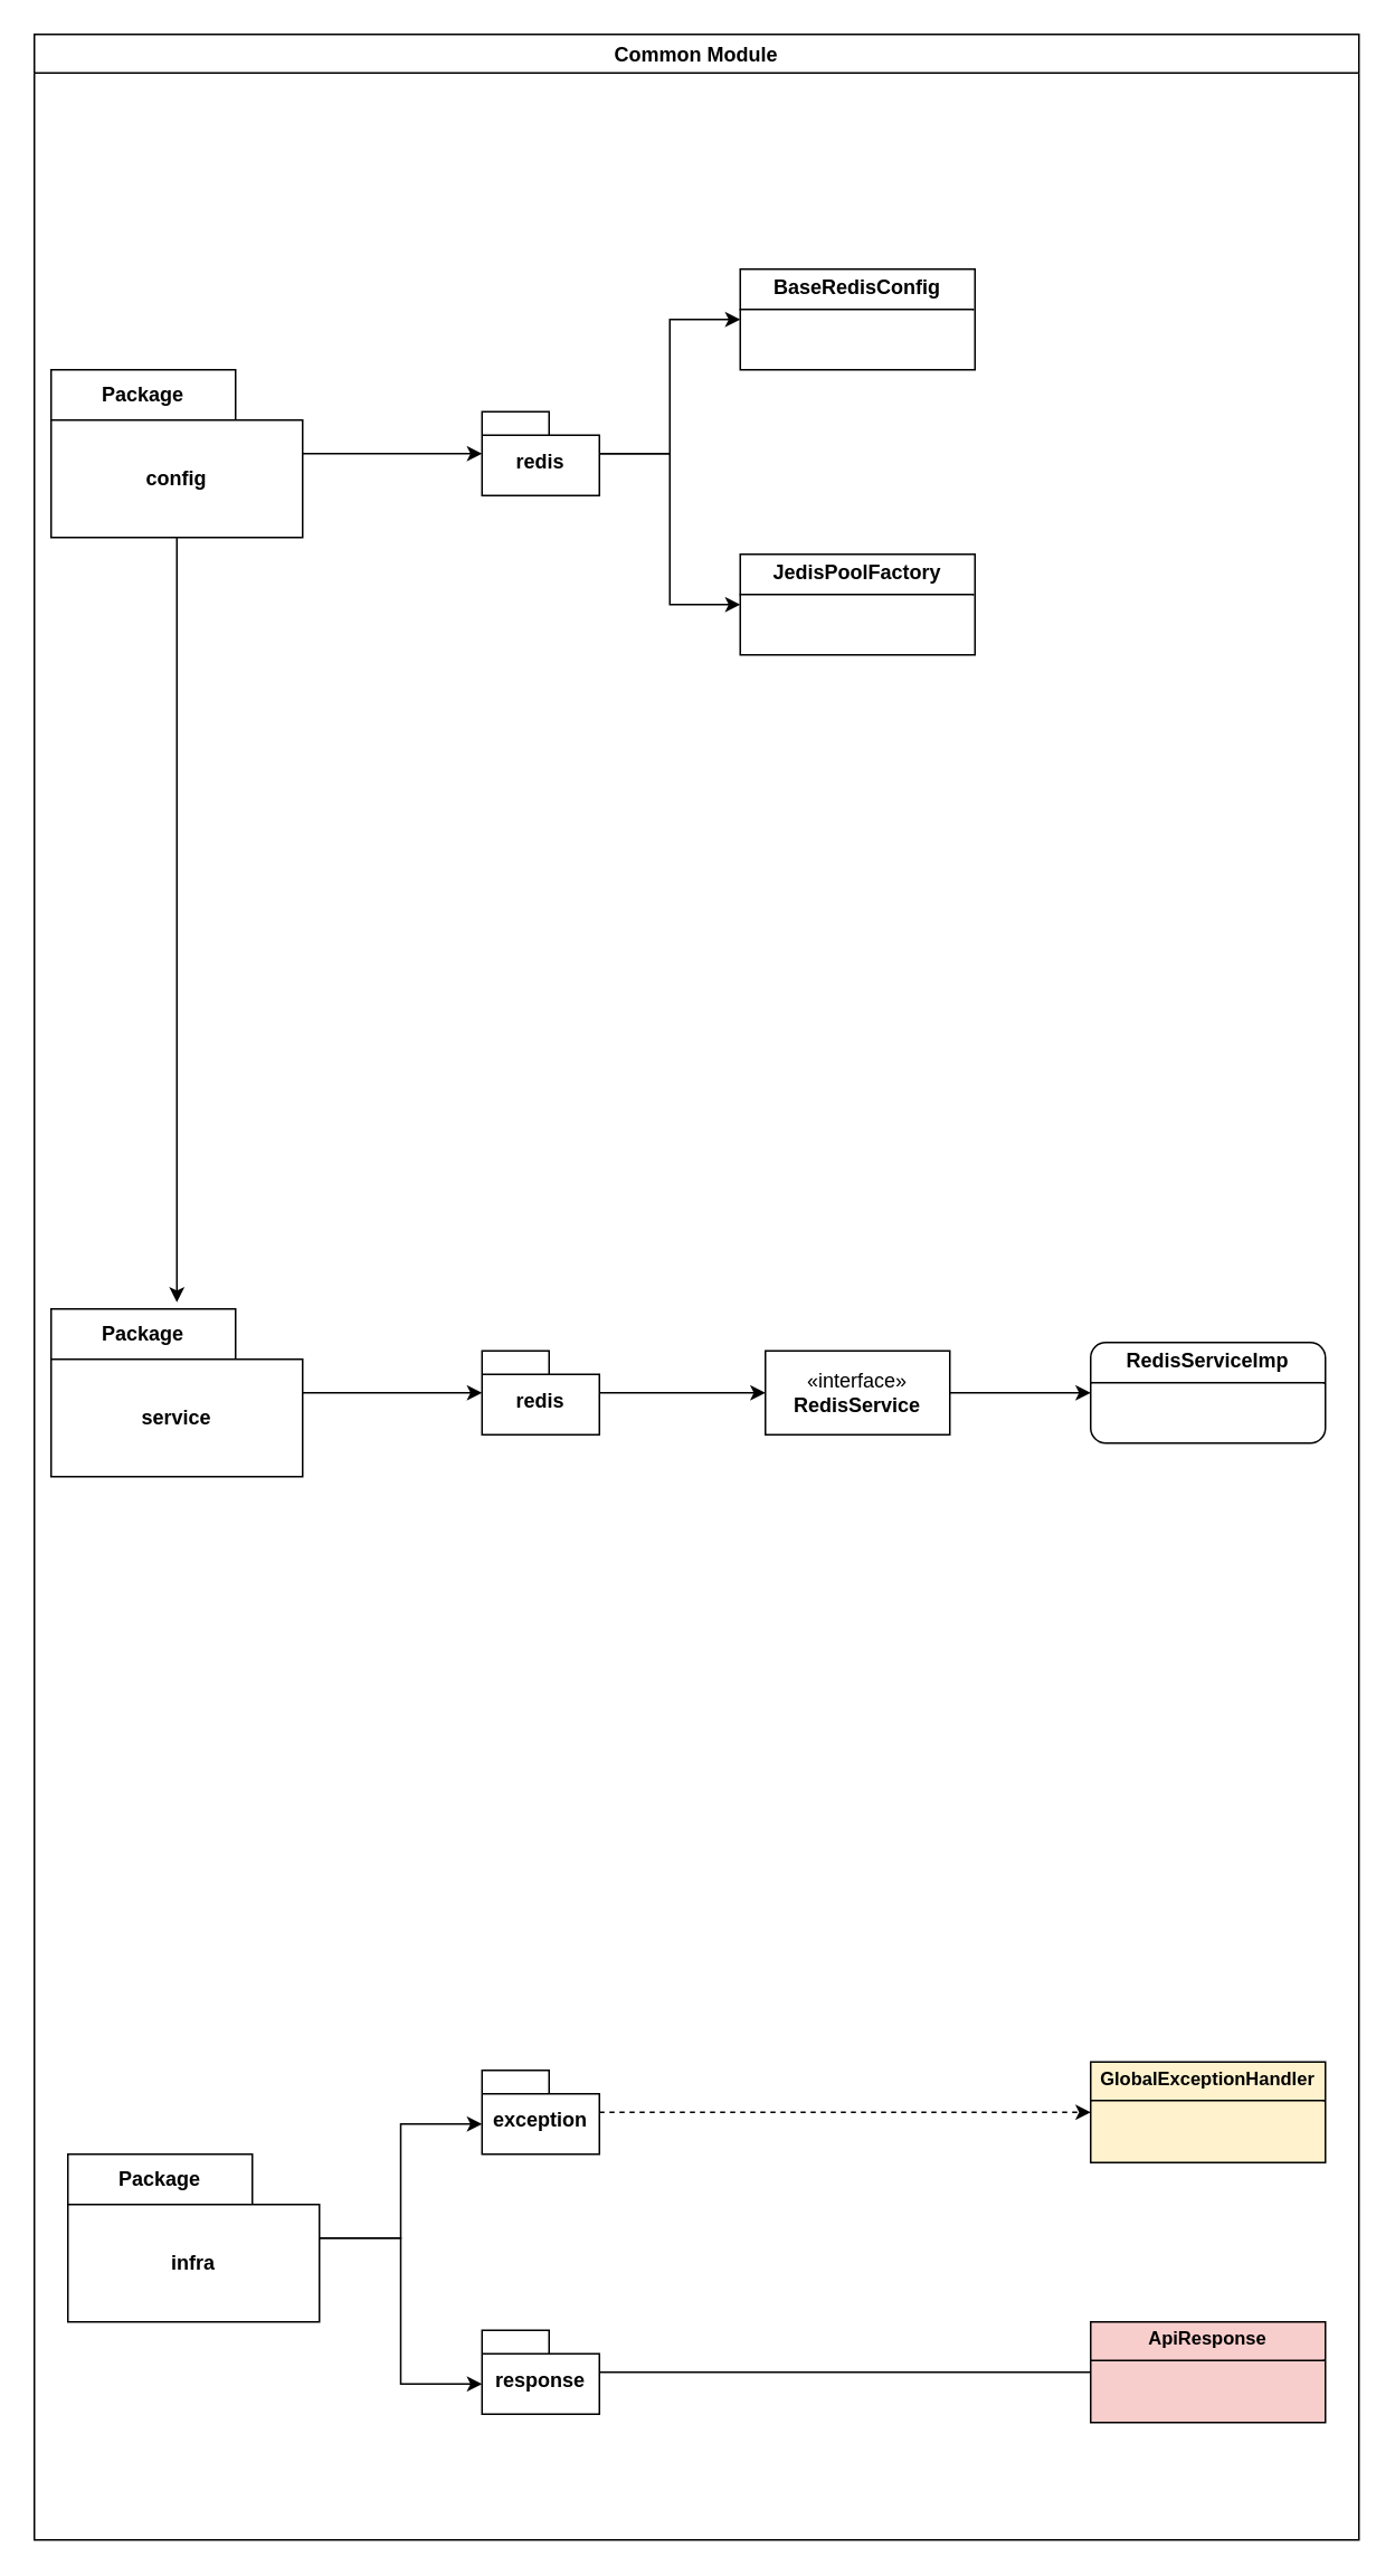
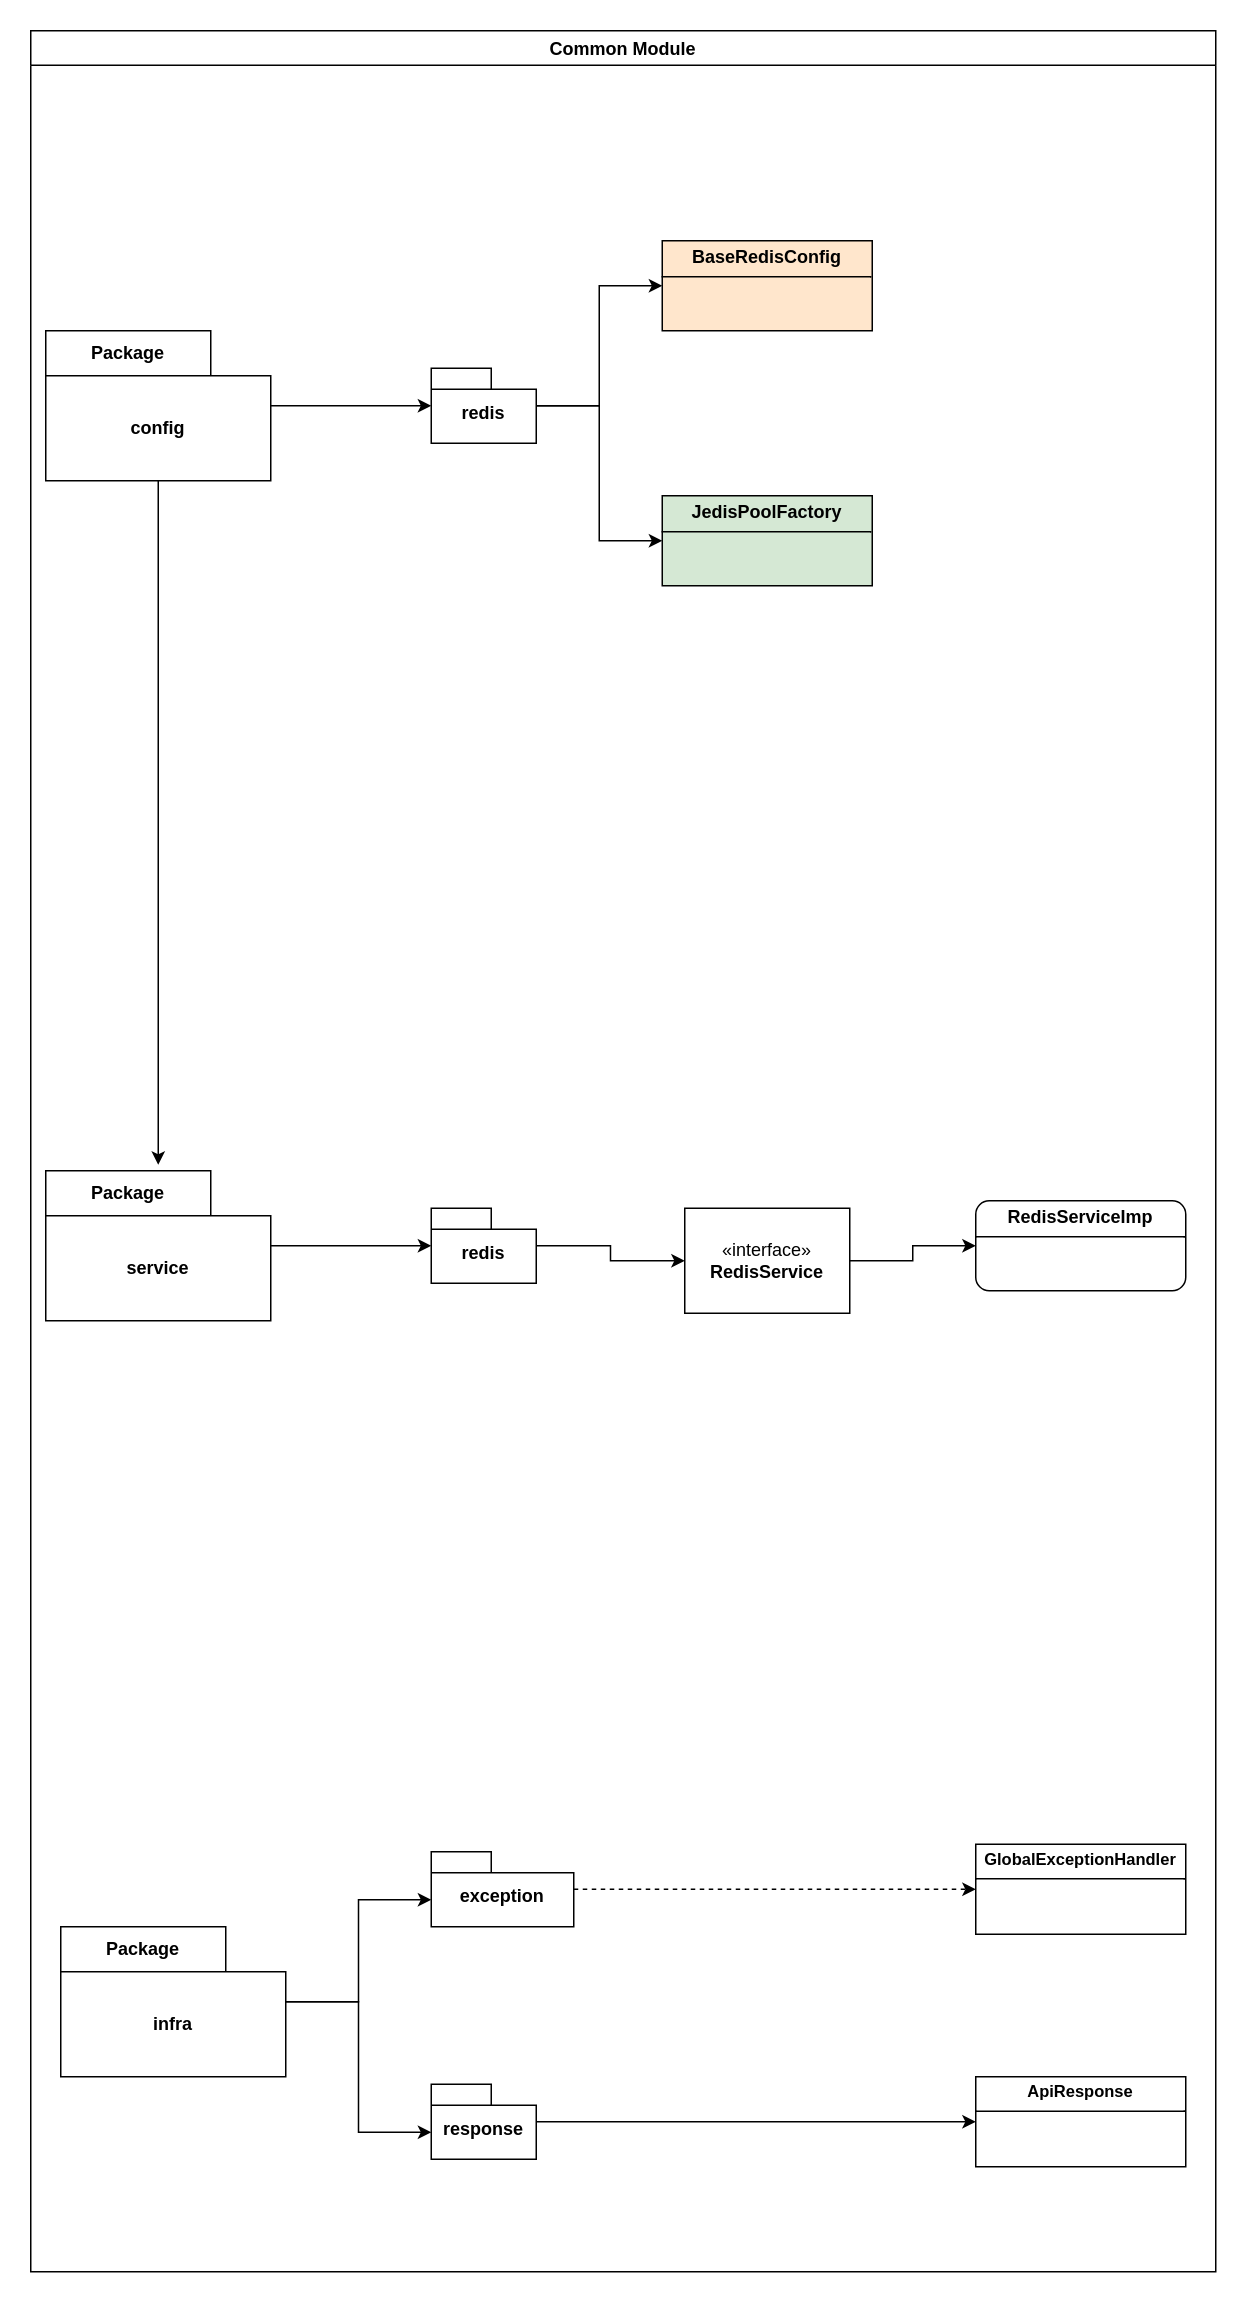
- <mxCell id="13" value="&lt;p style=&quot;margin:0px;margin-top:4px;text-align:center;&quot;&gt;&lt;b&gt;BaseRedisConfig&lt;/b&gt;&lt;/p&gt;&lt;hr size=&quot;1&quot; style=&quot;border-style:solid;&quot;&gt;&lt;div style=&quot;height:2px;&quot;&gt;&lt;/div&gt;" style="verticalAlign=top;align=left;overflow=fill;html=1;whiteSpace=wrap;" vertex="1" parent="2"><mxGeometry x="421" y="140" width="140" height="60" as="geometry" /></mxCell>
+ <mxCell id="13" value="&lt;p style=&quot;margin:0px;margin-top:4px;text-align:center;&quot;&gt;&lt;b&gt;BaseRedisConfig&lt;/b&gt;&lt;/p&gt;&lt;hr size=&quot;1&quot; style=&quot;border-style:solid;&quot;&gt;&lt;div style=&quot;height:2px;&quot;&gt;&lt;/div&gt;" style="verticalAlign=top;align=left;overflow=fill;html=1;whiteSpace=wrap;fillColor=#ffe6cc;" vertex="1" parent="2"><mxGeometry x="421" y="140" width="140" height="60" as="geometry" /></mxCell>
- <mxCell id="14" value="&lt;p style=&quot;margin:0px;margin-top:4px;text-align:center;&quot;&gt;&lt;b&gt;JedisPoolFactory&lt;/b&gt;&lt;/p&gt;&lt;hr size=&quot;1&quot; style=&quot;border-style:solid;&quot;&gt;&lt;div style=&quot;height:2px;&quot;&gt;&lt;/div&gt;" style="verticalAlign=top;align=left;overflow=fill;html=1;whiteSpace=wrap;" vertex="1" parent="2"><mxGeometry x="421" y="310" width="140" height="60" as="geometry" /></mxCell>
+ <mxCell id="14" value="&lt;p style=&quot;margin:0px;margin-top:4px;text-align:center;&quot;&gt;&lt;b&gt;JedisPoolFactory&lt;/b&gt;&lt;/p&gt;&lt;hr size=&quot;1&quot; style=&quot;border-style:solid;&quot;&gt;&lt;div style=&quot;height:2px;&quot;&gt;&lt;/div&gt;" style="verticalAlign=top;align=left;overflow=fill;html=1;whiteSpace=wrap;fillColor=#d5e8d4;" vertex="1" parent="2"><mxGeometry x="421" y="310" width="140" height="60" as="geometry" /></mxCell>
- <mxCell id="10" value="«interface»&lt;br&gt;&lt;b&gt;RedisService&lt;/b&gt;" style="html=1;whiteSpace=wrap;" vertex="1" parent="2"><mxGeometry x="436" y="785" width="110" height="50" as="geometry" /></mxCell>
+ <mxCell id="10" value="«interface»&lt;br&gt;&lt;b&gt;RedisService&lt;/b&gt;" style="html=1;whiteSpace=wrap;" vertex="1" parent="2"><mxGeometry x="436" y="785" width="110" height="70" as="geometry" /></mxCell>
- <mxCell id="23" value="exception" style="shape=folder;fontStyle=1;spacingTop=10;tabWidth=40;tabHeight=14;tabPosition=left;html=1;whiteSpace=wrap;" vertex="1" parent="2"><mxGeometry x="267" y="1214" width="70" height="50" as="geometry" /></mxCell>
+ <mxCell id="23" value="exception" style="shape=folder;fontStyle=1;spacingTop=10;tabWidth=40;tabHeight=14;tabPosition=left;html=1;whiteSpace=wrap;" vertex="1" parent="2"><mxGeometry x="267" y="1214" width="95" height="50" as="geometry" /></mxCell>
- <mxCell id="26" value="&lt;p style=&quot;margin: 4px 0px 0px; text-align: center; font-size: 11px;&quot;&gt;&lt;b style=&quot;&quot;&gt;&lt;font style=&quot;font-size: 11px;&quot;&gt;GlobalExceptionHandler&lt;/font&gt;&lt;/b&gt;&lt;/p&gt;&lt;hr size=&quot;1&quot; style=&quot;border-style: solid; font-size: 11px;&quot;&gt;&lt;div style=&quot;height: 2px; font-size: 11px;&quot;&gt;&lt;/div&gt;" style="verticalAlign=top;align=left;overflow=fill;html=1;whiteSpace=wrap;fillColor=#fff2cc;" vertex="1" parent="2"><mxGeometry x="630" y="1209" width="140" height="60" as="geometry" /></mxCell>
+ <mxCell id="26" value="&lt;p style=&quot;margin: 4px 0px 0px; text-align: center; font-size: 11px;&quot;&gt;&lt;b style=&quot;&quot;&gt;&lt;font style=&quot;font-size: 11px;&quot;&gt;GlobalExceptionHandler&lt;/font&gt;&lt;/b&gt;&lt;/p&gt;&lt;hr size=&quot;1&quot; style=&quot;border-style: solid; font-size: 11px;&quot;&gt;&lt;div style=&quot;height: 2px; font-size: 11px;&quot;&gt;&lt;/div&gt;" style="verticalAlign=top;align=left;overflow=fill;html=1;whiteSpace=wrap;" vertex="1" parent="2"><mxGeometry x="630" y="1209" width="140" height="60" as="geometry" /></mxCell>
- <mxCell id="24" style="edgeStyle=orthogonalEdgeStyle;rounded=0;orthogonalLoop=1;jettySize=auto;html=1;entryX=0;entryY=0.5;entryDx=0;entryDy=0;endArrow=none;" edge="1" parent="2" source="25" target="27"><mxGeometry relative="1" as="geometry" /></mxCell>
+ <mxCell id="24" style="edgeStyle=orthogonalEdgeStyle;rounded=0;orthogonalLoop=1;jettySize=auto;html=1;entryX=0;entryY=0.5;entryDx=0;entryDy=0;" edge="1" parent="2" source="25" target="27"><mxGeometry relative="1" as="geometry" /></mxCell>
- <mxCell id="27" value="&lt;p style=&quot;margin: 4px 0px 0px; text-align: center; font-size: 11px;&quot;&gt;&lt;b&gt;ApiResponse&lt;/b&gt;&lt;/p&gt;&lt;hr size=&quot;1&quot; style=&quot;border-style: solid; font-size: 11px;&quot;&gt;&lt;div style=&quot;height: 2px; font-size: 11px;&quot;&gt;&lt;/div&gt;" style="verticalAlign=top;align=left;overflow=fill;html=1;whiteSpace=wrap;fillColor=#f8cecc;" vertex="1" parent="2"><mxGeometry x="630" y="1364" width="140" height="60" as="geometry" /></mxCell>
+ <mxCell id="27" value="&lt;p style=&quot;margin: 4px 0px 0px; text-align: center; font-size: 11px;&quot;&gt;&lt;b&gt;ApiResponse&lt;/b&gt;&lt;/p&gt;&lt;hr size=&quot;1&quot; style=&quot;border-style: solid; font-size: 11px;&quot;&gt;&lt;div style=&quot;height: 2px; font-size: 11px;&quot;&gt;&lt;/div&gt;" style="verticalAlign=top;align=left;overflow=fill;html=1;whiteSpace=wrap;" vertex="1" parent="2"><mxGeometry x="630" y="1364" width="140" height="60" as="geometry" /></mxCell>
